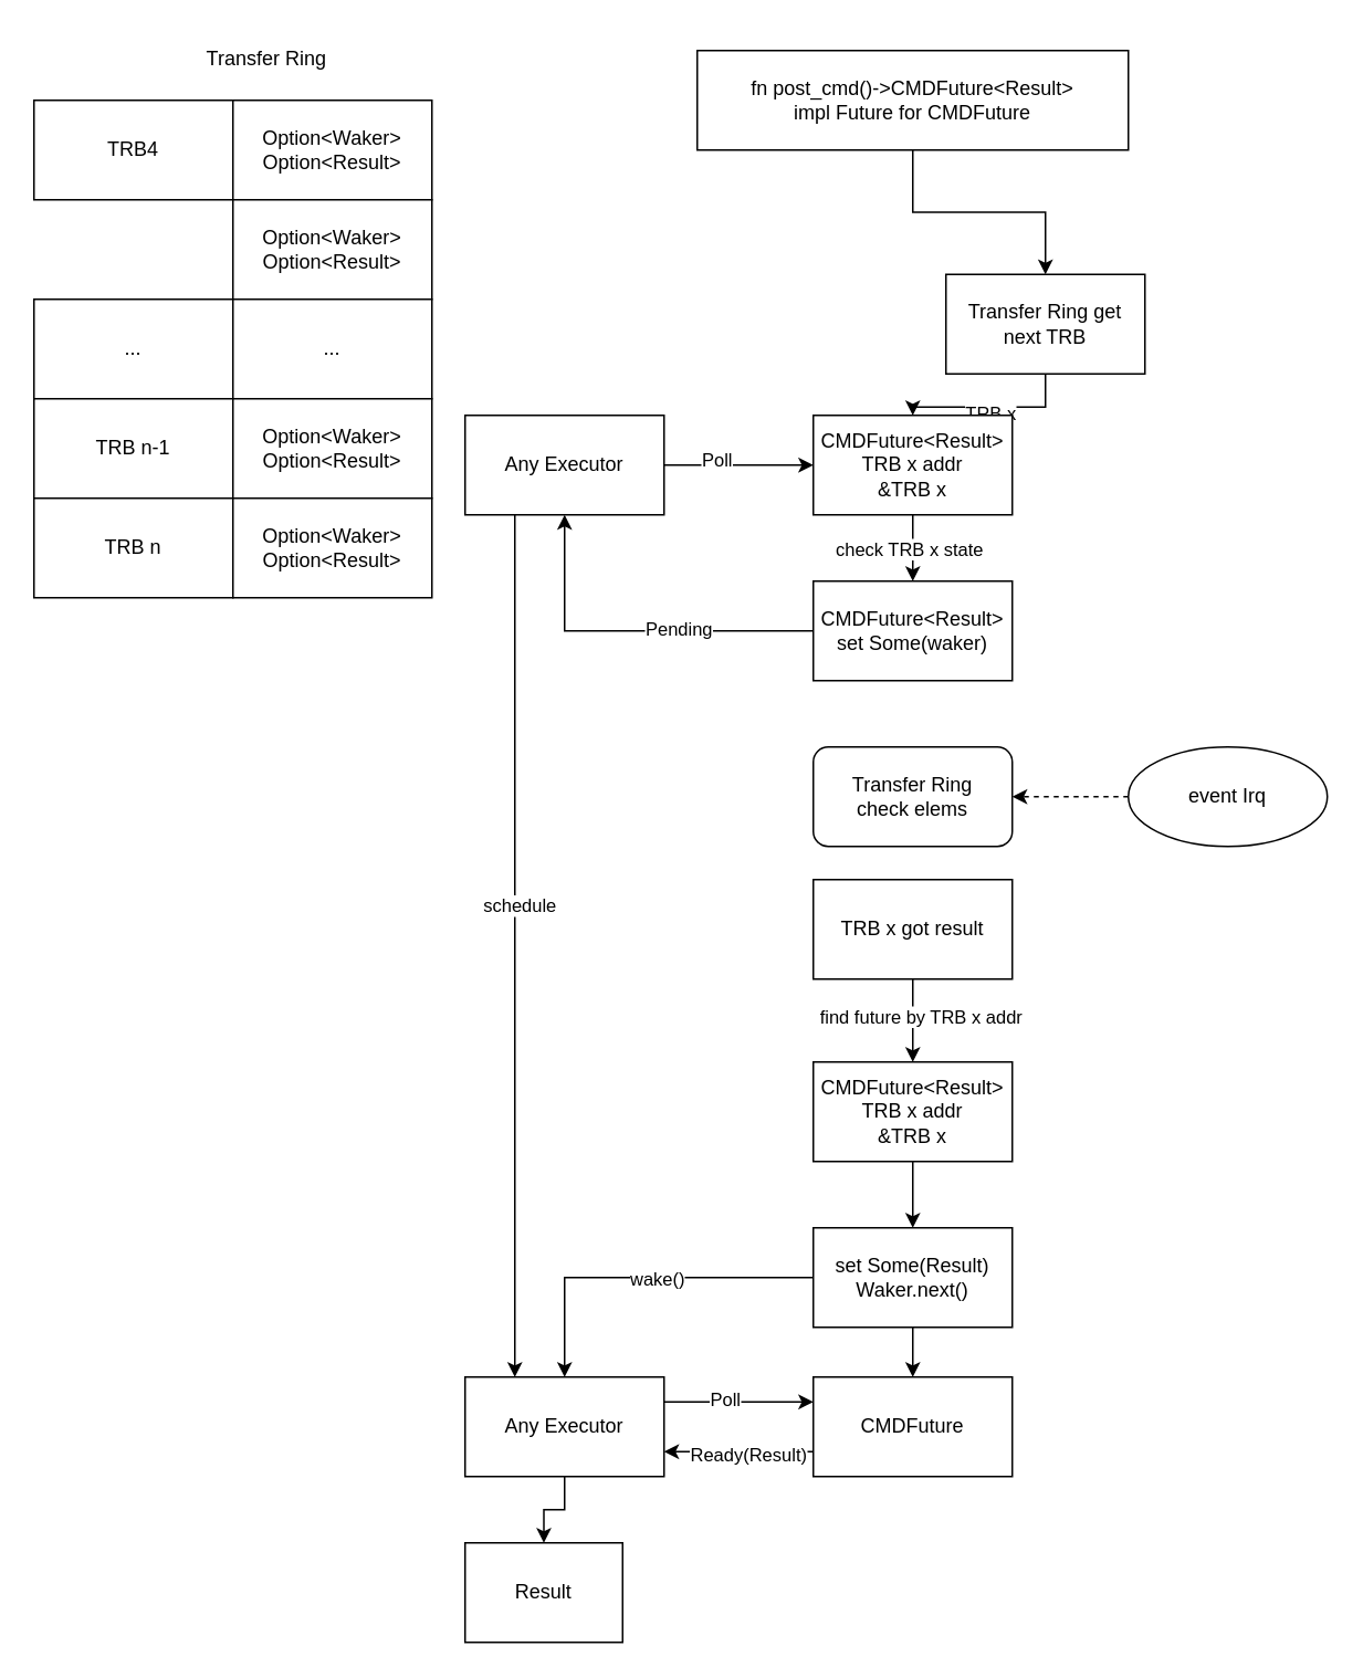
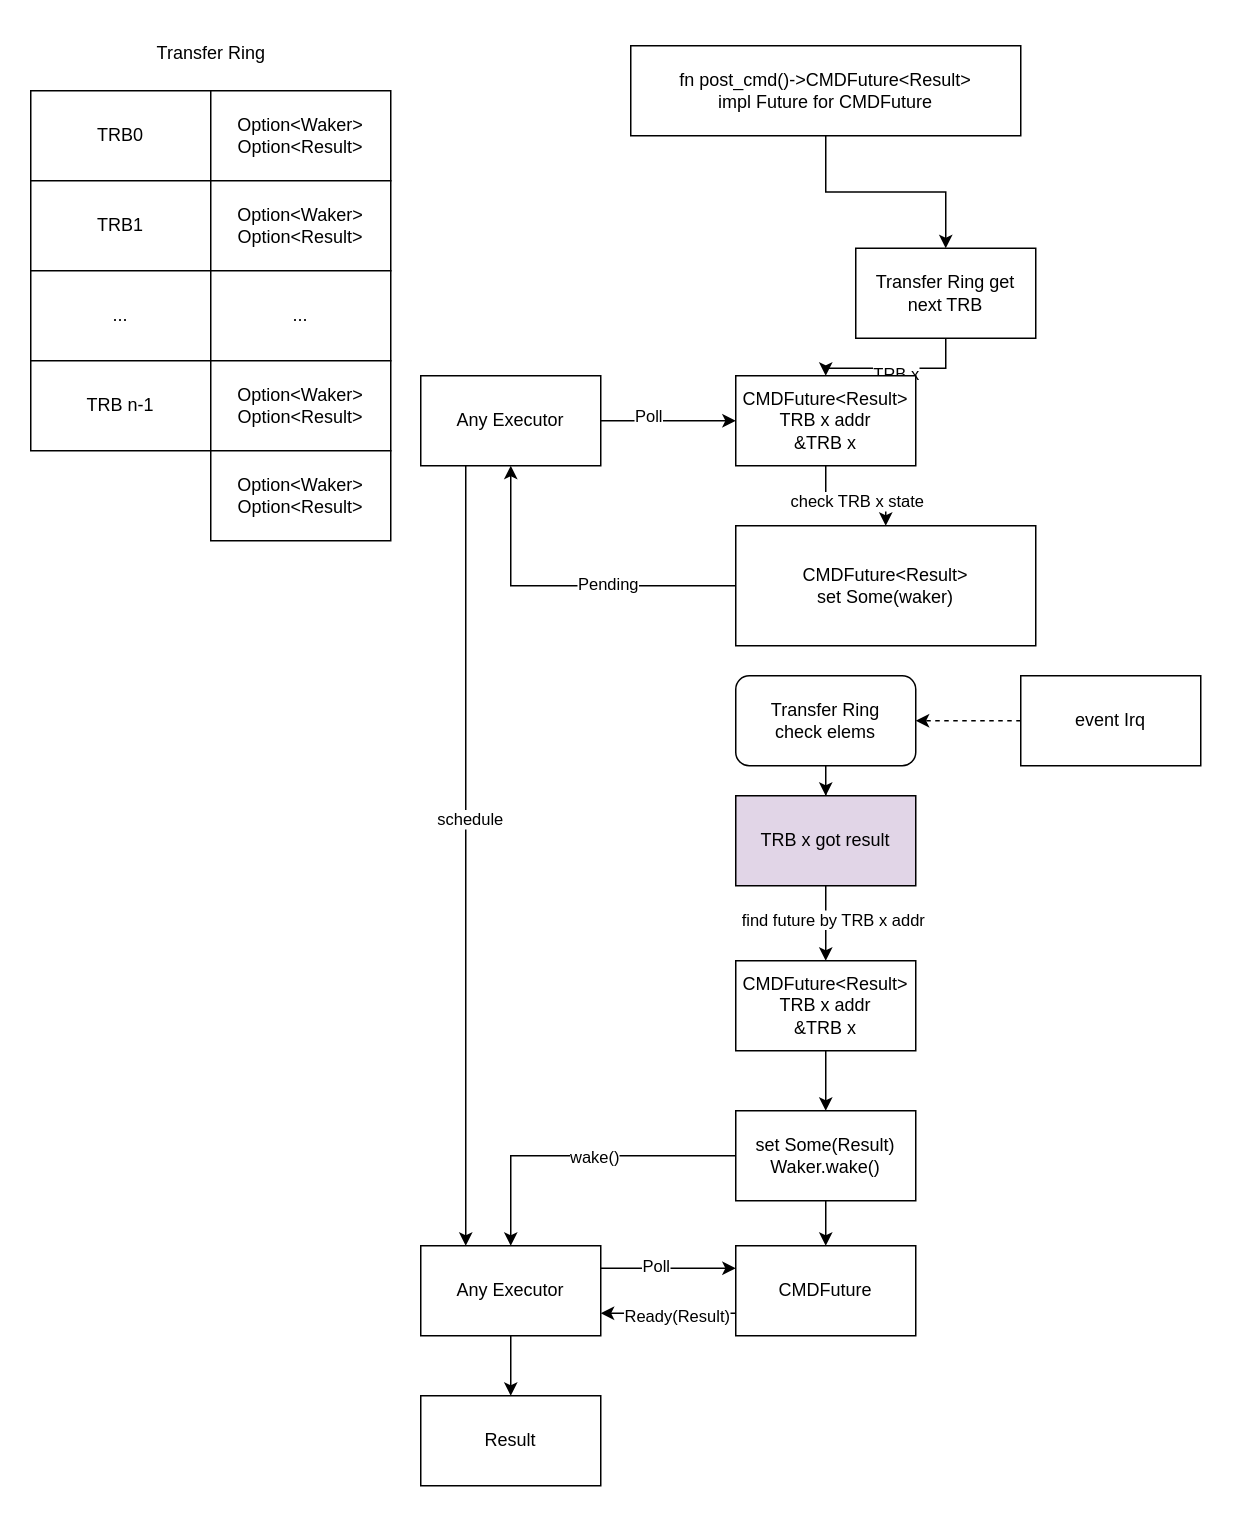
- <mxCell id="4" value="Transfer Ring" style="text;html=1;align=center;verticalAlign=middle;resizable=0;points=[];autosize=1;strokeColor=none;fillColor=none;" vertex="1" parent="1"><mxGeometry x="110" y="20" width="100" height="30" as="geometry" /></mxCell>
+ <mxCell id="4" value="Transfer Ring" style="text;html=1;align=center;verticalAlign=middle;resizable=0;points=[];autosize=1;strokeColor=none;fillColor=none;" vertex="1" parent="1"><mxGeometry x="90" y="20" width="100" height="30" as="geometry" /></mxCell>
- <mxCell id="2" value="TRB4" style="rounded=0;whiteSpace=wrap;html=1;" vertex="1" parent="1"><mxGeometry x="20" y="60" width="120" height="60" as="geometry" /></mxCell>
+ <mxCell id="2" value="TRB0" style="rounded=0;whiteSpace=wrap;html=1;" vertex="1" parent="1"><mxGeometry x="20" y="60" width="120" height="60" as="geometry" /></mxCell>
+ <mxCell id="3" value="TRB1" style="rounded=0;whiteSpace=wrap;html=1;" vertex="1" parent="1"><mxGeometry x="20" y="120" width="120" height="60" as="geometry" /></mxCell>
- <mxCell id="7" value="TRB n" style="rounded=0;whiteSpace=wrap;html=1;" vertex="1" parent="1"><mxGeometry x="20" y="300" width="120" height="60" as="geometry" /></mxCell>
- <mxCell id="28" value="&lt;div&gt;CMDFuture&amp;lt;Result&amp;gt;&lt;br&gt;&lt;/div&gt;set Some(waker)" style="whiteSpace=wrap;html=1;" vertex="1" parent="1"><mxGeometry x="490" y="350" width="120" height="60" as="geometry" /></mxCell>
+ <mxCell id="28" value="&lt;div&gt;CMDFuture&amp;lt;Result&amp;gt;&lt;br&gt;&lt;/div&gt;set Some(waker)" style="whiteSpace=wrap;html=1;" vertex="1" parent="1"><mxGeometry x="490" y="350" width="200" height="80" as="geometry" /></mxCell>
- <mxCell id="30" value="event Irq" style="ellipse;whiteSpace=wrap;html=1;" vertex="1" parent="1"><mxGeometry x="680" y="450" width="120" height="60" as="geometry" /></mxCell>
+ <mxCell id="30" value="event Irq" style="whiteSpace=wrap;html=1;" vertex="1" parent="1"><mxGeometry x="680" y="450" width="120" height="60" as="geometry" /></mxCell>
+ <mxCell id="31" style="edgeStyle=orthogonalEdgeStyle;rounded=0;orthogonalLoop=1;jettySize=auto;html=1;exitX=0.5;exitY=1;exitDx=0;exitDy=0;" edge="1" parent="1" source="32" target="35"><mxGeometry relative="1" as="geometry" /></mxCell>
- <mxCell id="35" value="TRB x got result" style="whiteSpace=wrap;html=1;" vertex="1" parent="1"><mxGeometry x="490" y="530" width="120" height="60" as="geometry" /></mxCell>
+ <mxCell id="35" value="TRB x got result" style="whiteSpace=wrap;html=1;fillColor=#e1d5e7;" vertex="1" parent="1"><mxGeometry x="490" y="530" width="120" height="60" as="geometry" /></mxCell>
- <mxCell id="41" value="set Some(Result)&lt;div&gt;Waker.next()&lt;/div&gt;" style="whiteSpace=wrap;html=1;" vertex="1" parent="1"><mxGeometry x="490" y="740" width="120" height="60" as="geometry" /></mxCell>
+ <mxCell id="41" value="set Some(Result)&lt;div&gt;Waker.wake()&lt;/div&gt;" style="whiteSpace=wrap;html=1;" vertex="1" parent="1"><mxGeometry x="490" y="740" width="120" height="60" as="geometry" /></mxCell>
- <mxCell id="46" value="Result" style="whiteSpace=wrap;html=1;" vertex="1" parent="1"><mxGeometry x="280" y="930" width="95" height="60" as="geometry" /></mxCell>
+ <mxCell id="46" value="Result" style="whiteSpace=wrap;html=1;" vertex="1" parent="1"><mxGeometry x="280" y="930" width="120" height="60" as="geometry" /></mxCell>
